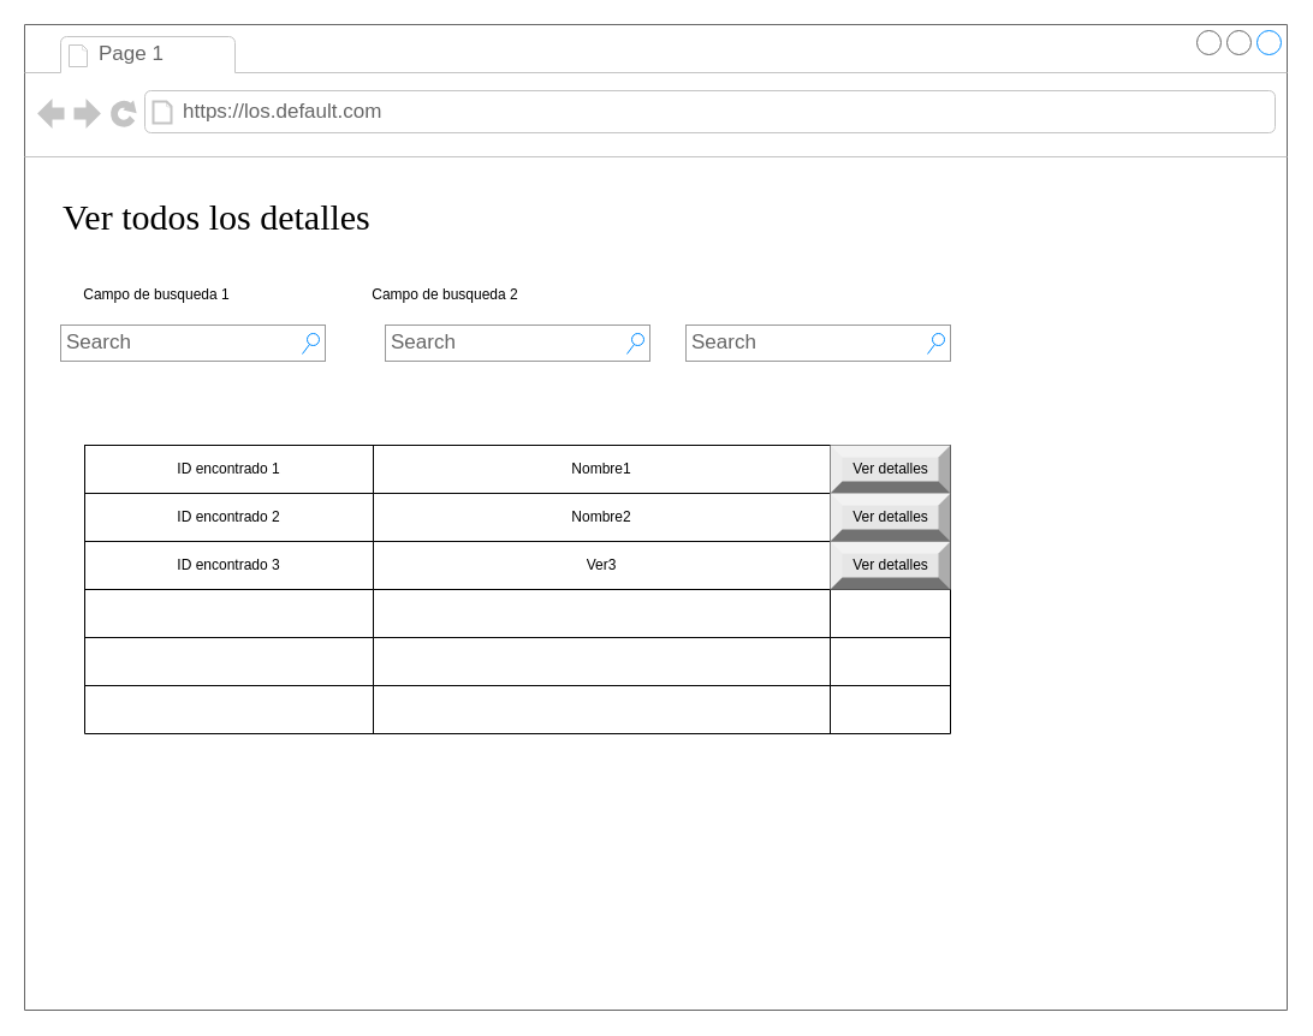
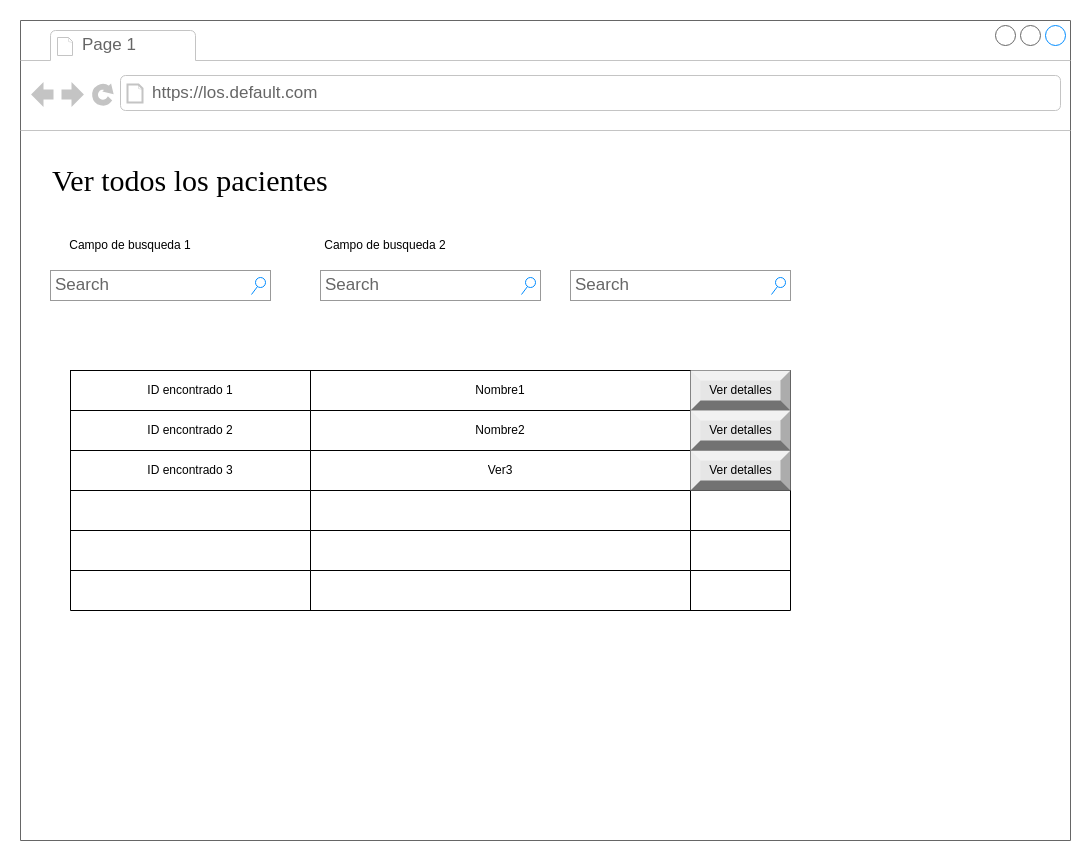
- <mxCell id="5" value="Ver todos los detalles" style="text;html=1;points=[];align=left;verticalAlign=top;spacingTop=-4;fontSize=30;fontFamily=Verdana" parent="2" vertex="1"><mxGeometry x="30" y="140" width="340" height="50" as="geometry" /></mxCell>
+ <mxCell id="5" value="Ver todos los pacientes" style="text;html=1;points=[];align=left;verticalAlign=top;spacingTop=-4;fontSize=30;fontFamily=Verdana" parent="2" vertex="1"><mxGeometry x="30" y="140" width="340" height="50" as="geometry" /></mxCell>
- <mxCell id="38" value="Campo de busqueda 2" style="text;html=1;strokeColor=none;fillColor=none;align=center;verticalAlign=middle;whiteSpace=wrap;rounded=0;" parent="2" vertex="1"><mxGeometry x="285" y="210" width="130" height="30" as="geometry" /></mxCell>
+ <mxCell id="38" value="Campo de busqueda 2" style="text;html=1;strokeColor=none;fillColor=none;align=center;verticalAlign=middle;whiteSpace=wrap;rounded=0;" parent="2" vertex="1"><mxGeometry x="300" y="210" width="130" height="30" as="geometry" /></mxCell>
